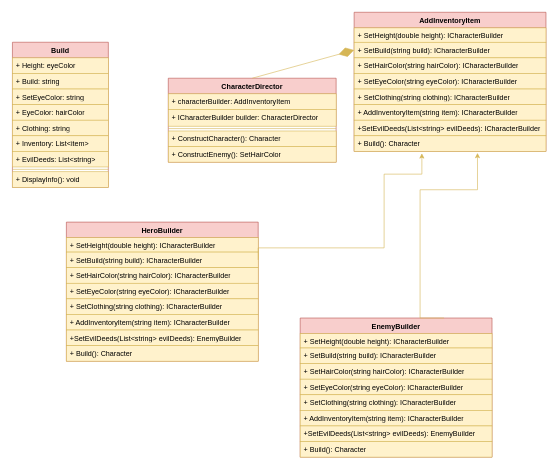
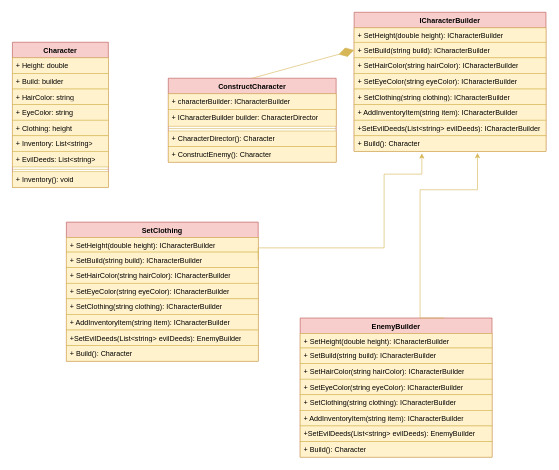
- <mxCell id="12" value="AddInventoryItem" style="swimlane;fontStyle=1;align=center;verticalAlign=top;childLayout=stackLayout;horizontal=1;startSize=26;horizontalStack=0;resizeParent=1;resizeParentMax=0;resizeLast=0;collapsible=1;marginBottom=0;whiteSpace=wrap;html=1;fillColor=#f8cecc;strokeColor=#b85450;" vertex="1" parent="1"><mxGeometry x="590" y="20" width="320" height="232" as="geometry" /></mxCell>
+ <mxCell id="12" value="ICharacterBuilder" style="swimlane;fontStyle=1;align=center;verticalAlign=top;childLayout=stackLayout;horizontal=1;startSize=26;horizontalStack=0;resizeParent=1;resizeParentMax=0;resizeLast=0;collapsible=1;marginBottom=0;whiteSpace=wrap;html=1;fillColor=#f8cecc;strokeColor=#b85450;" vertex="1" parent="1"><mxGeometry x="590" y="20" width="320" height="232" as="geometry" /></mxCell>
- <mxCell id="2" value="Build" style="swimlane;fontStyle=1;align=center;verticalAlign=top;childLayout=stackLayout;horizontal=1;startSize=26;horizontalStack=0;resizeParent=1;resizeParentMax=0;resizeLast=0;collapsible=1;marginBottom=0;whiteSpace=wrap;html=1;fillColor=#f8cecc;strokeColor=#b85450;" vertex="1" parent="1"><mxGeometry x="20" y="70" width="160" height="242" as="geometry" /></mxCell>
+ <mxCell id="2" value="Character" style="swimlane;fontStyle=1;align=center;verticalAlign=top;childLayout=stackLayout;horizontal=1;startSize=26;horizontalStack=0;resizeParent=1;resizeParentMax=0;resizeLast=0;collapsible=1;marginBottom=0;whiteSpace=wrap;html=1;fillColor=#f8cecc;strokeColor=#b85450;" vertex="1" parent="1"><mxGeometry x="20" y="70" width="160" height="242" as="geometry" /></mxCell>
- <mxCell id="3" value="+ Height: eyeColor" style="text;strokeColor=#d6b656;fillColor=#fff2cc;align=left;verticalAlign=top;spacingLeft=4;spacingRight=4;overflow=hidden;rotatable=0;points=[[0,0.5],[1,0.5]];portConstraint=eastwest;whiteSpace=wrap;html=1;" vertex="1" parent="2"><mxGeometry y="26" width="160" height="26" as="geometry" /></mxCell>
+ <mxCell id="3" value="+ Height: double" style="text;strokeColor=#d6b656;fillColor=#fff2cc;align=left;verticalAlign=top;spacingLeft=4;spacingRight=4;overflow=hidden;rotatable=0;points=[[0,0.5],[1,0.5]];portConstraint=eastwest;whiteSpace=wrap;html=1;" vertex="1" parent="2"><mxGeometry y="26" width="160" height="26" as="geometry" /></mxCell>
- <mxCell id="4" value="+ Build: string" style="text;strokeColor=#d6b656;fillColor=#fff2cc;align=left;verticalAlign=top;spacingLeft=4;spacingRight=4;overflow=hidden;rotatable=0;points=[[0,0.5],[1,0.5]];portConstraint=eastwest;whiteSpace=wrap;html=1;" vertex="1" parent="2"><mxGeometry y="52" width="160" height="26" as="geometry" /></mxCell>
+ <mxCell id="4" value="+ Build: builder" style="text;strokeColor=#d6b656;fillColor=#fff2cc;align=left;verticalAlign=top;spacingLeft=4;spacingRight=4;overflow=hidden;rotatable=0;points=[[0,0.5],[1,0.5]];portConstraint=eastwest;whiteSpace=wrap;html=1;" vertex="1" parent="2"><mxGeometry y="52" width="160" height="26" as="geometry" /></mxCell>
- <mxCell id="21" value="CharacterDirector" style="swimlane;fontStyle=1;align=center;verticalAlign=top;childLayout=stackLayout;horizontal=1;startSize=26;horizontalStack=0;resizeParent=1;resizeParentMax=0;resizeLast=0;collapsible=1;marginBottom=0;whiteSpace=wrap;html=1;fillColor=#f8cecc;strokeColor=#b85450;" vertex="1" parent="1"><mxGeometry x="280" y="130" width="280" height="140" as="geometry" /></mxCell>
+ <mxCell id="21" value="ConstructCharacter" style="swimlane;fontStyle=1;align=center;verticalAlign=top;childLayout=stackLayout;horizontal=1;startSize=26;horizontalStack=0;resizeParent=1;resizeParentMax=0;resizeLast=0;collapsible=1;marginBottom=0;whiteSpace=wrap;html=1;fillColor=#f8cecc;strokeColor=#b85450;" vertex="1" parent="1"><mxGeometry x="280" y="130" width="280" height="140" as="geometry" /></mxCell>
- <mxCell id="5" value="+ SetEyeColor: string" style="text;strokeColor=#d6b656;fillColor=#fff2cc;align=left;verticalAlign=top;spacingLeft=4;spacingRight=4;overflow=hidden;rotatable=0;points=[[0,0.5],[1,0.5]];portConstraint=eastwest;whiteSpace=wrap;html=1;" vertex="1" parent="2"><mxGeometry y="78" width="160" height="26" as="geometry" /></mxCell>
+ <mxCell id="5" value="+ HairColor: string" style="text;strokeColor=#d6b656;fillColor=#fff2cc;align=left;verticalAlign=top;spacingLeft=4;spacingRight=4;overflow=hidden;rotatable=0;points=[[0,0.5],[1,0.5]];portConstraint=eastwest;whiteSpace=wrap;html=1;" vertex="1" parent="2"><mxGeometry y="78" width="160" height="26" as="geometry" /></mxCell>
- <mxCell id="22" value="+ characterBuilder: AddInventoryItem" style="text;strokeColor=#d6b656;fillColor=#fff2cc;align=left;verticalAlign=top;spacingLeft=4;spacingRight=4;overflow=hidden;rotatable=0;points=[[0,0.5],[1,0.5]];portConstraint=eastwest;whiteSpace=wrap;html=1;" vertex="1" parent="21"><mxGeometry y="26" width="280" height="26" as="geometry" /></mxCell>
+ <mxCell id="22" value="+ characterBuilder: ICharacterBuilder" style="text;strokeColor=#d6b656;fillColor=#fff2cc;align=left;verticalAlign=top;spacingLeft=4;spacingRight=4;overflow=hidden;rotatable=0;points=[[0,0.5],[1,0.5]];portConstraint=eastwest;whiteSpace=wrap;html=1;" vertex="1" parent="21"><mxGeometry y="26" width="280" height="26" as="geometry" /></mxCell>
- <mxCell id="6" value="+ EyeColor: hairColor" style="text;strokeColor=#d6b656;fillColor=#fff2cc;align=left;verticalAlign=top;spacingLeft=4;spacingRight=4;overflow=hidden;rotatable=0;points=[[0,0.5],[1,0.5]];portConstraint=eastwest;whiteSpace=wrap;html=1;" vertex="1" parent="2"><mxGeometry y="104" width="160" height="26" as="geometry" /></mxCell>
+ <mxCell id="6" value="+ EyeColor: string" style="text;strokeColor=#d6b656;fillColor=#fff2cc;align=left;verticalAlign=top;spacingLeft=4;spacingRight=4;overflow=hidden;rotatable=0;points=[[0,0.5],[1,0.5]];portConstraint=eastwest;whiteSpace=wrap;html=1;" vertex="1" parent="2"><mxGeometry y="104" width="160" height="26" as="geometry" /></mxCell>
- <mxCell id="7" value="+ Clothing: string" style="text;strokeColor=#d6b656;fillColor=#fff2cc;align=left;verticalAlign=top;spacingLeft=4;spacingRight=4;overflow=hidden;rotatable=0;points=[[0,0.5],[1,0.5]];portConstraint=eastwest;whiteSpace=wrap;html=1;" vertex="1" parent="2"><mxGeometry y="130" width="160" height="26" as="geometry" /></mxCell>
+ <mxCell id="7" value="+ Clothing: height" style="text;strokeColor=#d6b656;fillColor=#fff2cc;align=left;verticalAlign=top;spacingLeft=4;spacingRight=4;overflow=hidden;rotatable=0;points=[[0,0.5],[1,0.5]];portConstraint=eastwest;whiteSpace=wrap;html=1;" vertex="1" parent="2"><mxGeometry y="130" width="160" height="26" as="geometry" /></mxCell>
- <mxCell id="25" value="+ ConstructCharacter(): Character" style="text;strokeColor=#d6b656;fillColor=#fff2cc;align=left;verticalAlign=top;spacingLeft=4;spacingRight=4;overflow=hidden;rotatable=0;points=[[0,0.5],[1,0.5]];portConstraint=eastwest;whiteSpace=wrap;html=1;" vertex="1" parent="21"><mxGeometry y="88" width="280" height="26" as="geometry" /></mxCell>
+ <mxCell id="25" value="+ CharacterDirector(): Character" style="text;strokeColor=#d6b656;fillColor=#fff2cc;align=left;verticalAlign=top;spacingLeft=4;spacingRight=4;overflow=hidden;rotatable=0;points=[[0,0.5],[1,0.5]];portConstraint=eastwest;whiteSpace=wrap;html=1;" vertex="1" parent="21"><mxGeometry y="88" width="280" height="26" as="geometry" /></mxCell>
- <mxCell id="8" value="+ Inventory: List&amp;lt;item&amp;gt;" style="text;strokeColor=#d6b656;fillColor=#fff2cc;align=left;verticalAlign=top;spacingLeft=4;spacingRight=4;overflow=hidden;rotatable=0;points=[[0,0.5],[1,0.5]];portConstraint=eastwest;whiteSpace=wrap;html=1;" vertex="1" parent="2"><mxGeometry y="156" width="160" height="26" as="geometry" /></mxCell>
+ <mxCell id="8" value="+ Inventory: List&amp;lt;string&amp;gt;" style="text;strokeColor=#d6b656;fillColor=#fff2cc;align=left;verticalAlign=top;spacingLeft=4;spacingRight=4;overflow=hidden;rotatable=0;points=[[0,0.5],[1,0.5]];portConstraint=eastwest;whiteSpace=wrap;html=1;" vertex="1" parent="2"><mxGeometry y="156" width="160" height="26" as="geometry" /></mxCell>
- <mxCell id="26" value="+ ConstructEnemy(): SetHairColor" style="text;strokeColor=#d6b656;fillColor=#fff2cc;align=left;verticalAlign=top;spacingLeft=4;spacingRight=4;overflow=hidden;rotatable=0;points=[[0,0.5],[1,0.5]];portConstraint=eastwest;whiteSpace=wrap;html=1;" vertex="1" parent="21"><mxGeometry y="114" width="280" height="26" as="geometry" /></mxCell>
+ <mxCell id="26" value="+ ConstructEnemy(): Character" style="text;strokeColor=#d6b656;fillColor=#fff2cc;align=left;verticalAlign=top;spacingLeft=4;spacingRight=4;overflow=hidden;rotatable=0;points=[[0,0.5],[1,0.5]];portConstraint=eastwest;whiteSpace=wrap;html=1;" vertex="1" parent="21"><mxGeometry y="114" width="280" height="26" as="geometry" /></mxCell>
- <mxCell id="11" value="+ DisplayInfo(): void" style="text;strokeColor=#d6b656;fillColor=#fff2cc;align=left;verticalAlign=top;spacingLeft=4;spacingRight=4;overflow=hidden;rotatable=0;points=[[0,0.5],[1,0.5]];portConstraint=eastwest;whiteSpace=wrap;html=1;" vertex="1" parent="2"><mxGeometry y="216" width="160" height="26" as="geometry" /></mxCell>
+ <mxCell id="11" value="+ Inventory(): void" style="text;strokeColor=#d6b656;fillColor=#fff2cc;align=left;verticalAlign=top;spacingLeft=4;spacingRight=4;overflow=hidden;rotatable=0;points=[[0,0.5],[1,0.5]];portConstraint=eastwest;whiteSpace=wrap;html=1;" vertex="1" parent="2"><mxGeometry y="216" width="160" height="26" as="geometry" /></mxCell>
- <mxCell id="36" value="HeroBuilder" style="swimlane;fontStyle=1;align=center;verticalAlign=top;childLayout=stackLayout;horizontal=1;startSize=26;horizontalStack=0;resizeParent=1;resizeParentMax=0;resizeLast=0;collapsible=1;marginBottom=0;whiteSpace=wrap;html=1;fillColor=#f8cecc;strokeColor=#b85450;" vertex="1" parent="1"><mxGeometry x="110" y="370" width="320" height="232" as="geometry" /></mxCell>
+ <mxCell id="36" value="SetClothing" style="swimlane;fontStyle=1;align=center;verticalAlign=top;childLayout=stackLayout;horizontal=1;startSize=26;horizontalStack=0;resizeParent=1;resizeParentMax=0;resizeLast=0;collapsible=1;marginBottom=0;whiteSpace=wrap;html=1;fillColor=#f8cecc;strokeColor=#b85450;" vertex="1" parent="1"><mxGeometry x="110" y="370" width="320" height="232" as="geometry" /></mxCell>
